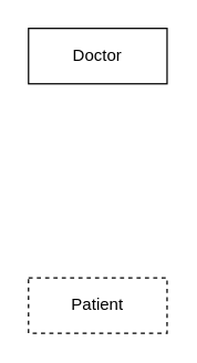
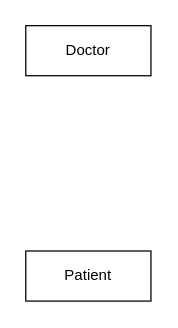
- <mxCell id="3" value="Patient" style="whiteSpace=wrap;html=1;align=center;dashed=1;" vertex="1" parent="1"><mxGeometry x="20" y="200" width="100" height="40" as="geometry" /></mxCell>
+ <mxCell id="3" value="Patient" style="whiteSpace=wrap;html=1;align=center;" vertex="1" parent="1"><mxGeometry x="20" y="200" width="100" height="40" as="geometry" /></mxCell>
